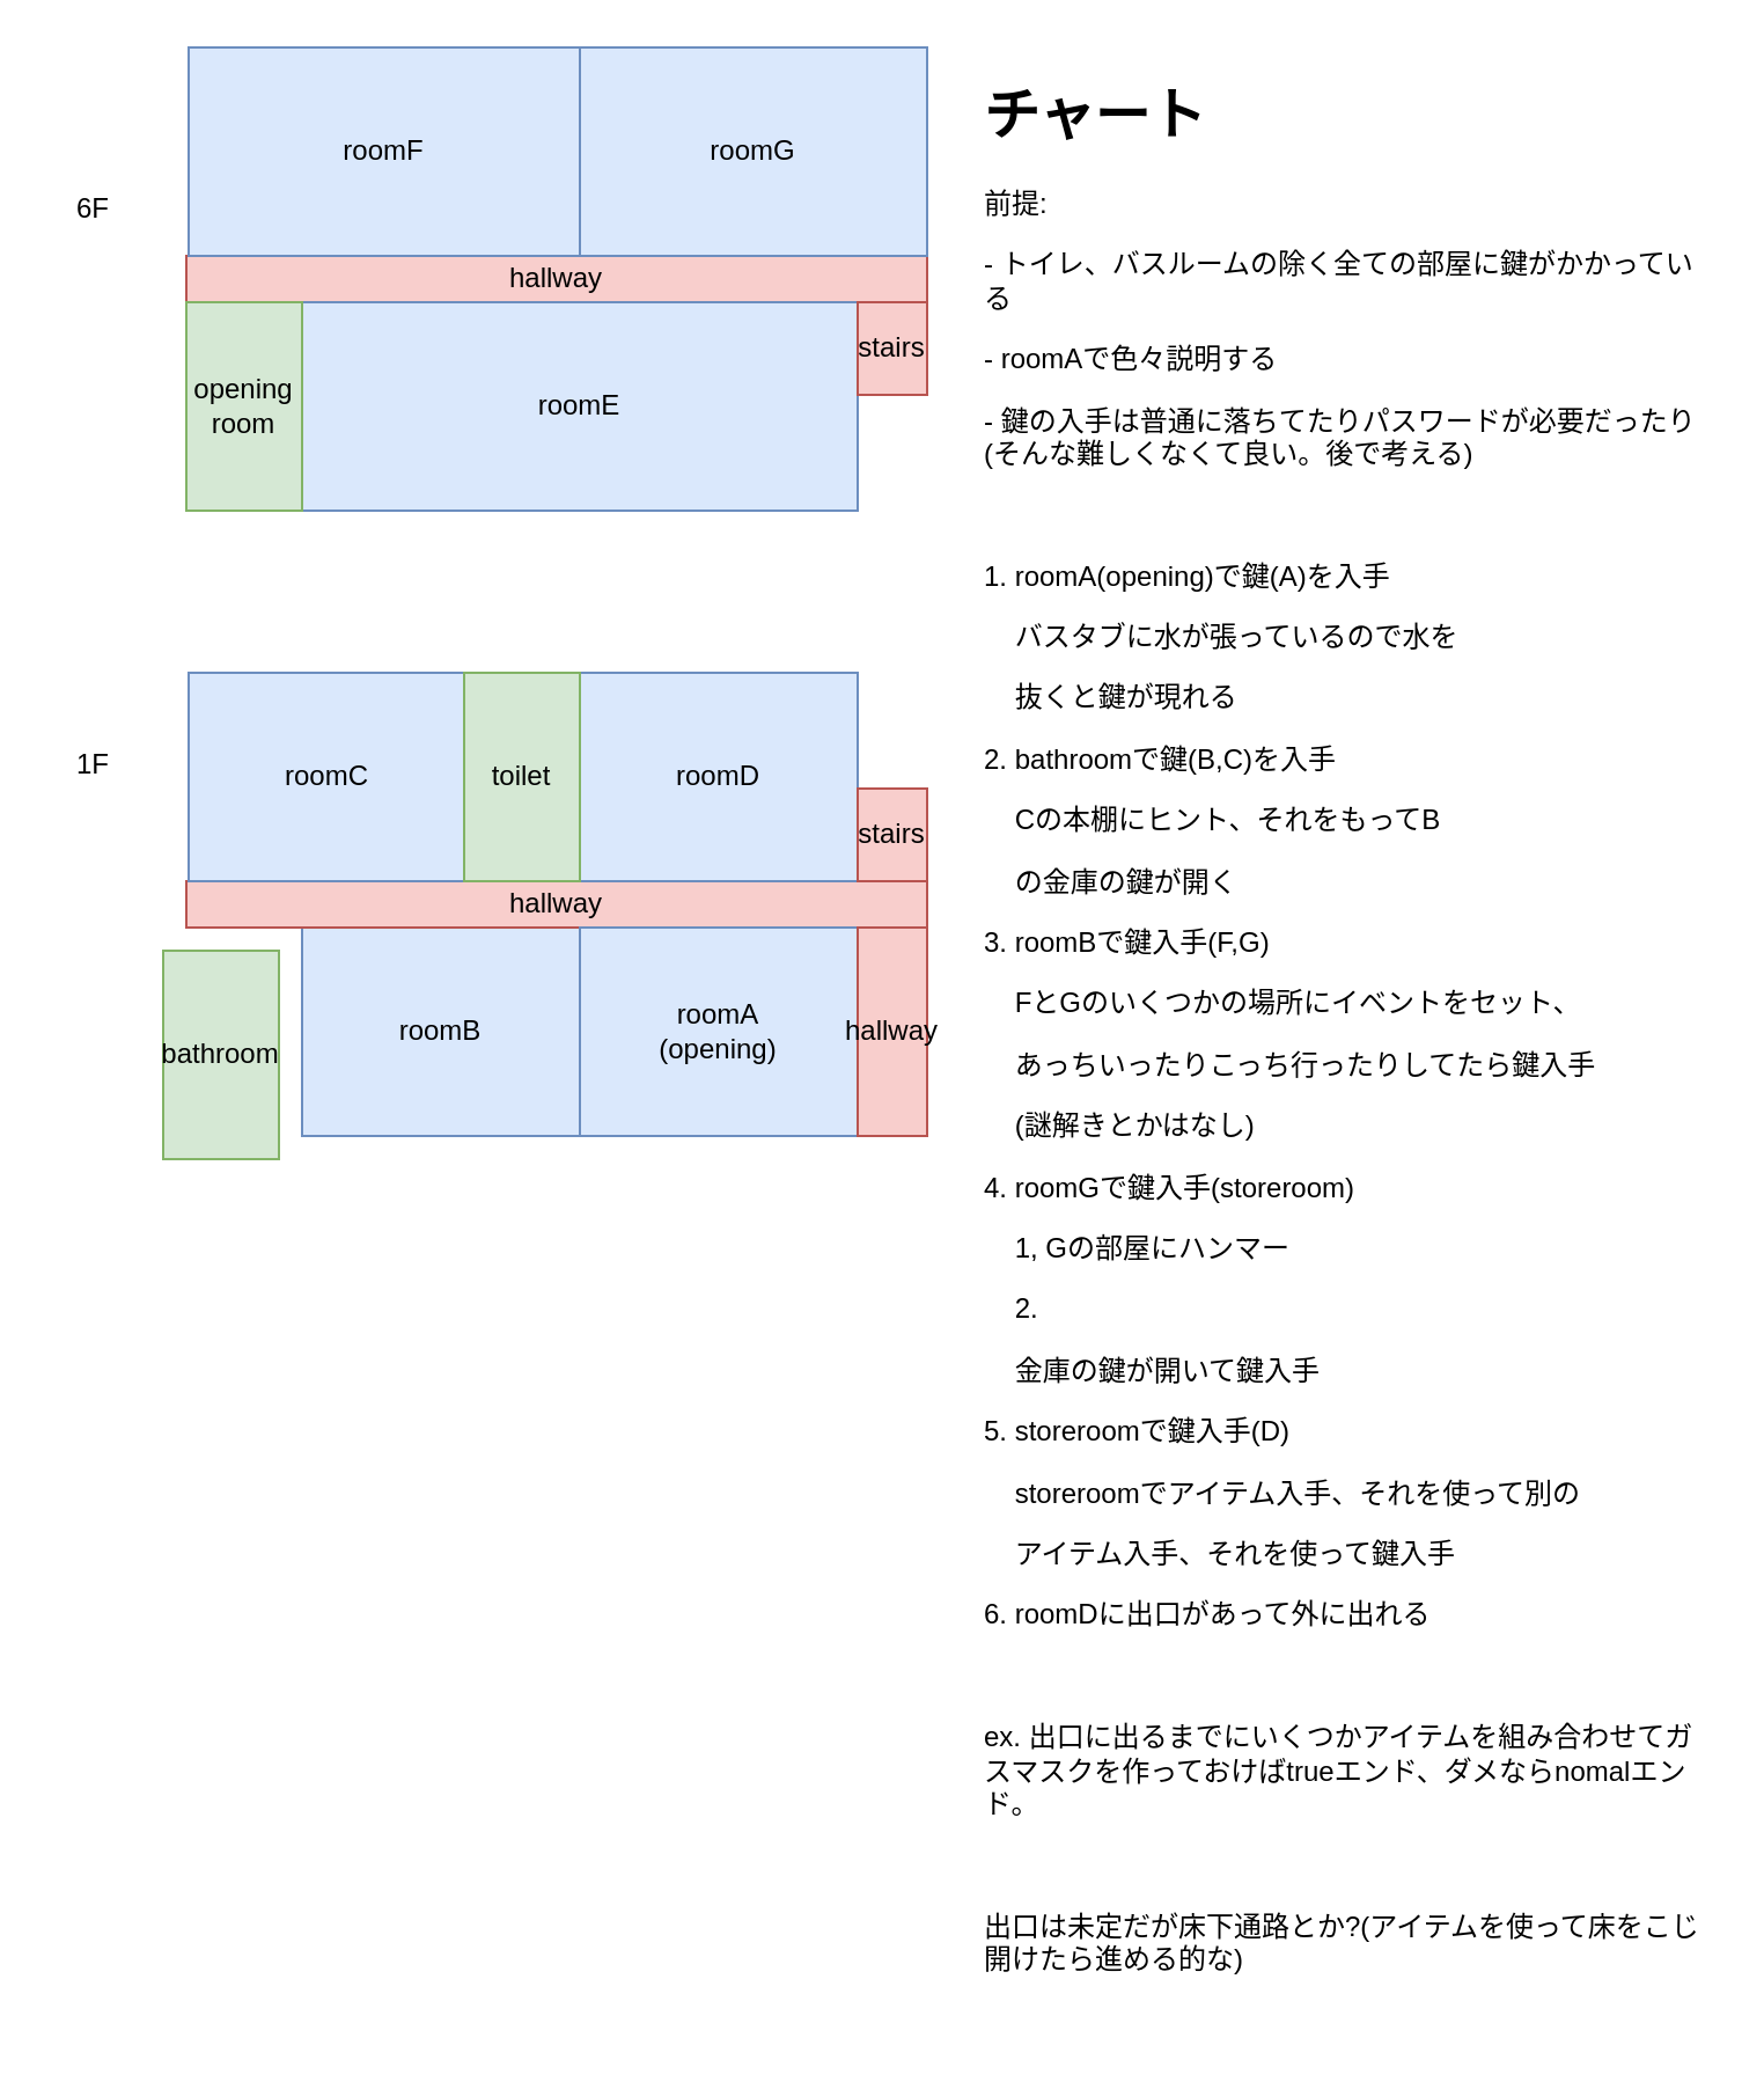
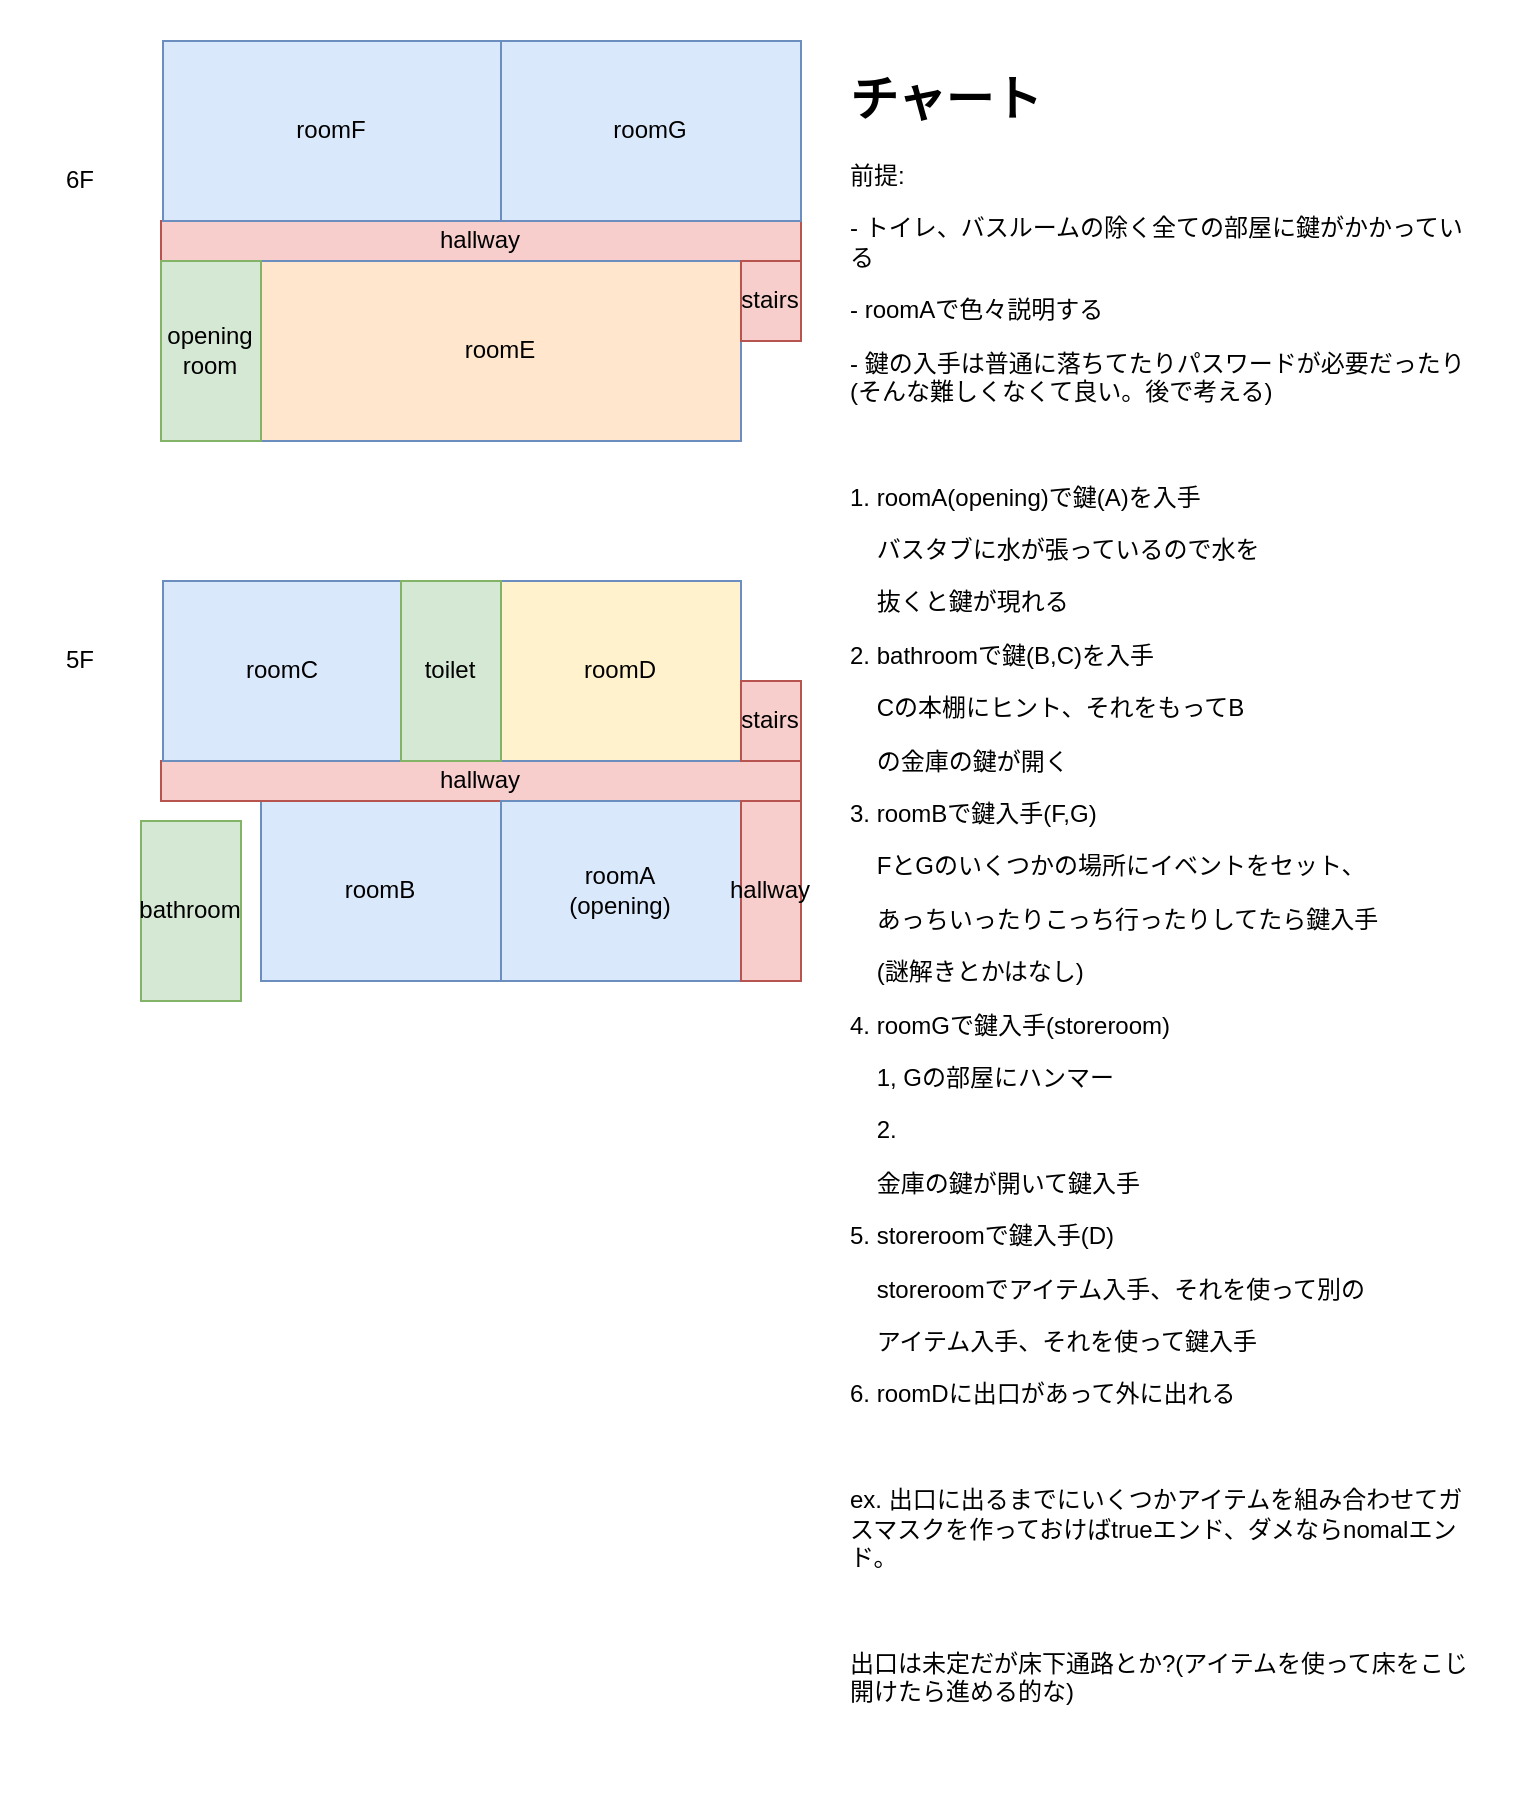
- <mxCell id="15" value="roomE" style="rounded=0;whiteSpace=wrap;html=1;fillColor=#dae8fc;strokeColor=#6c8ebf;" parent="1" vertex="1"><mxGeometry x="130" y="130" width="240" height="90" as="geometry" /></mxCell>
+ <mxCell id="15" value="roomE" style="rounded=0;whiteSpace=wrap;html=1;fillColor=#ffe6cc;strokeColor=#6c8ebf;" parent="1" vertex="1"><mxGeometry x="130" y="130" width="240" height="90" as="geometry" /></mxCell>
- <mxCell id="11" value="1F" style="text;html=1;strokeColor=none;fillColor=none;align=center;verticalAlign=middle;whiteSpace=wrap;rounded=0;" parent="1" vertex="1"><mxGeometry x="20" y="320" width="40" height="20" as="geometry" /></mxCell>
+ <mxCell id="11" value="5F" style="text;html=1;strokeColor=none;fillColor=none;align=center;verticalAlign=middle;whiteSpace=wrap;rounded=0;" parent="1" vertex="1"><mxGeometry x="20" y="320" width="40" height="20" as="geometry" /></mxCell>
- <mxCell id="5" value="roomD" style="rounded=0;whiteSpace=wrap;html=1;fillColor=#dae8fc;strokeColor=#6c8ebf;" parent="1" vertex="1"><mxGeometry x="250" y="290" width="120" height="90" as="geometry" /></mxCell>
+ <mxCell id="5" value="roomD" style="rounded=0;whiteSpace=wrap;html=1;fillColor=#fff2cc;strokeColor=#6c8ebf;" parent="1" vertex="1"><mxGeometry x="250" y="290" width="120" height="90" as="geometry" /></mxCell>
